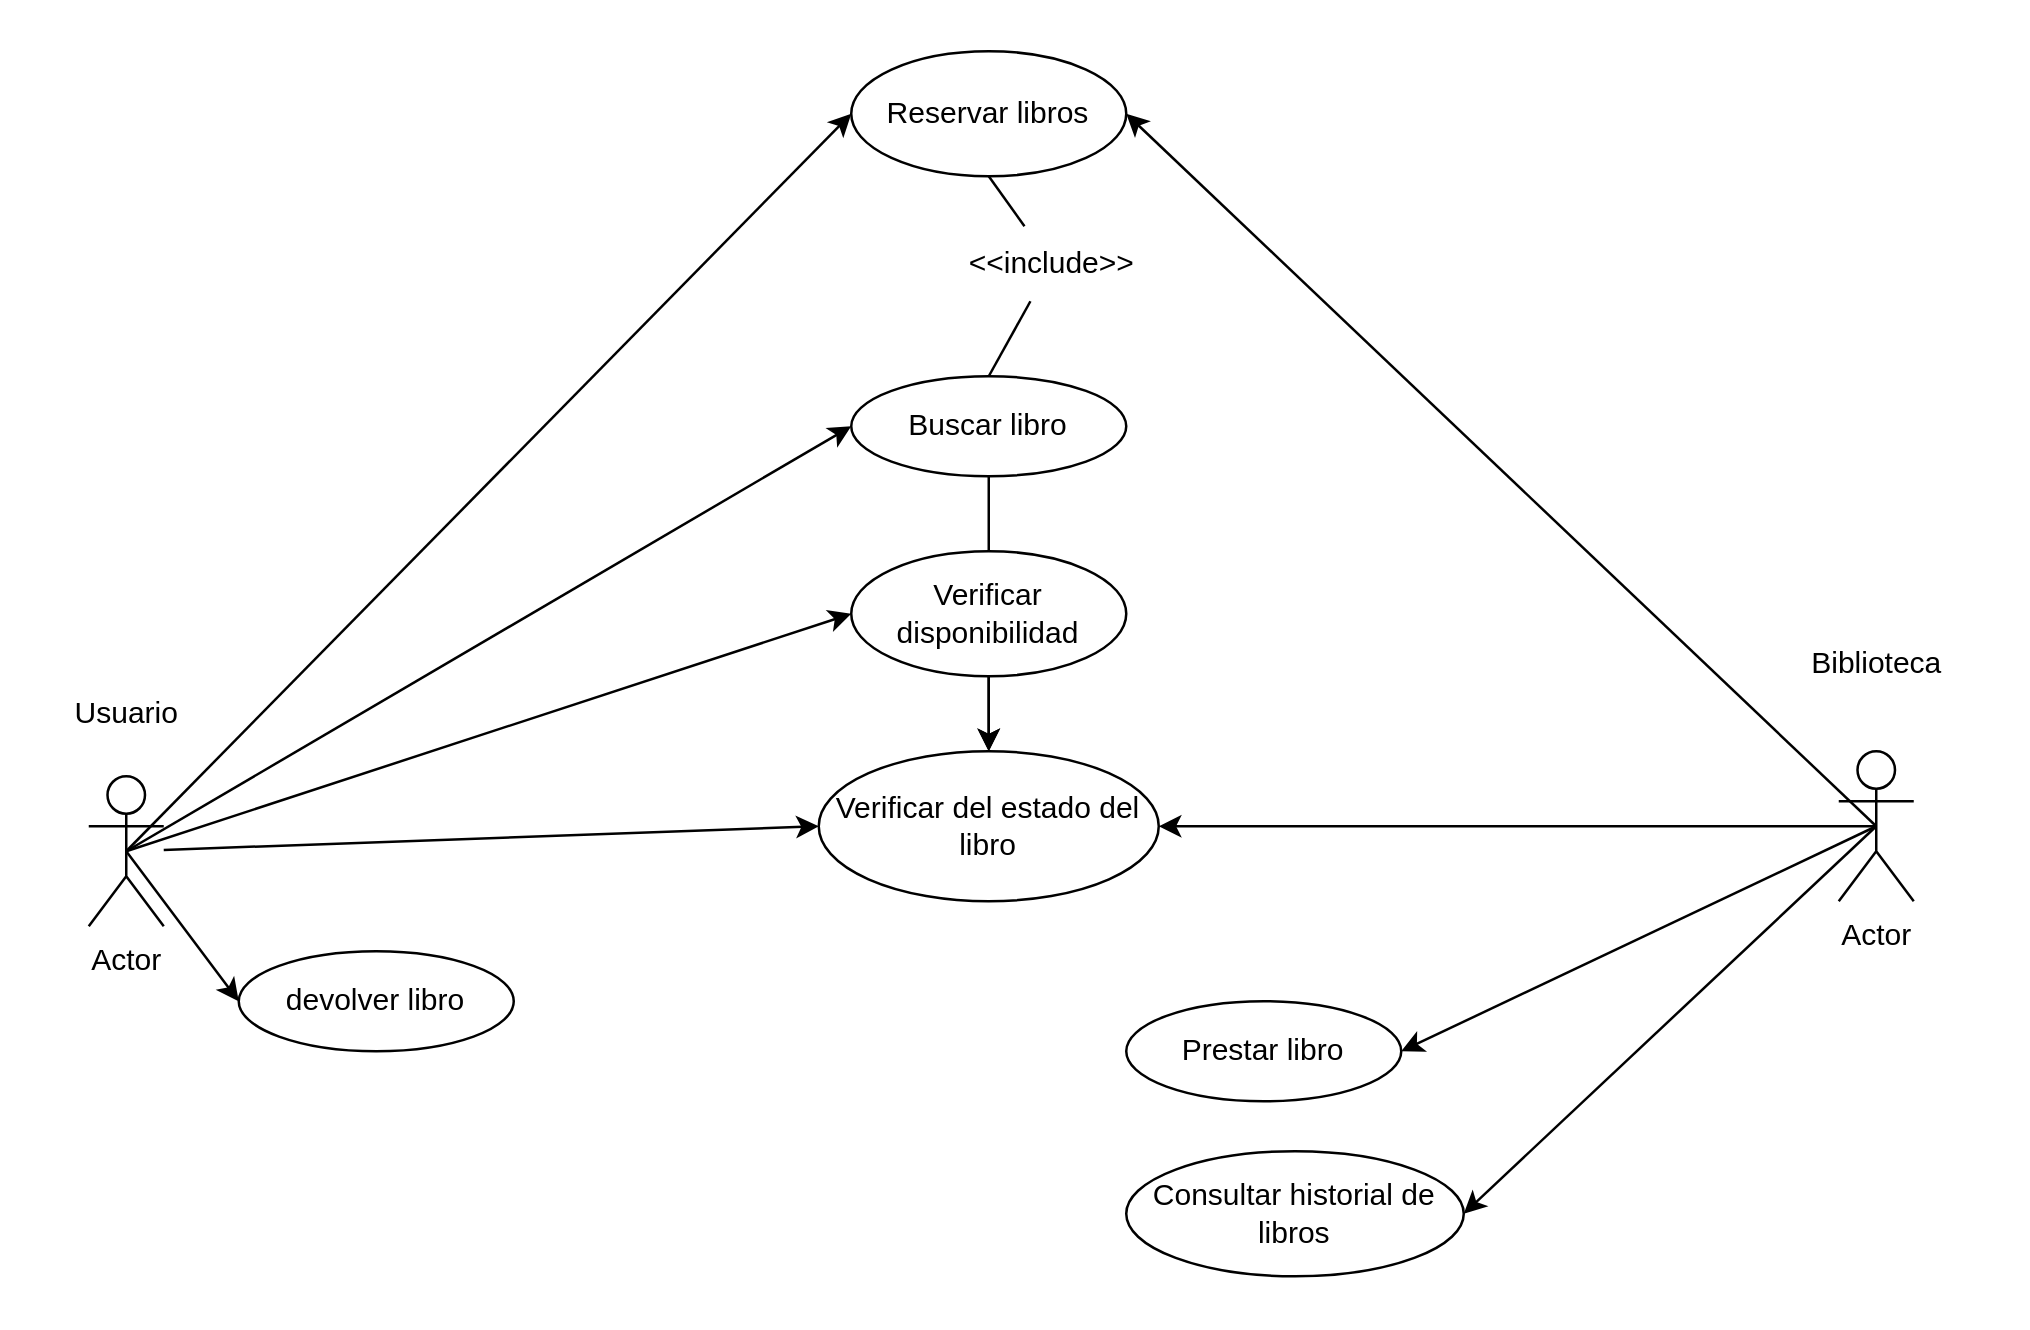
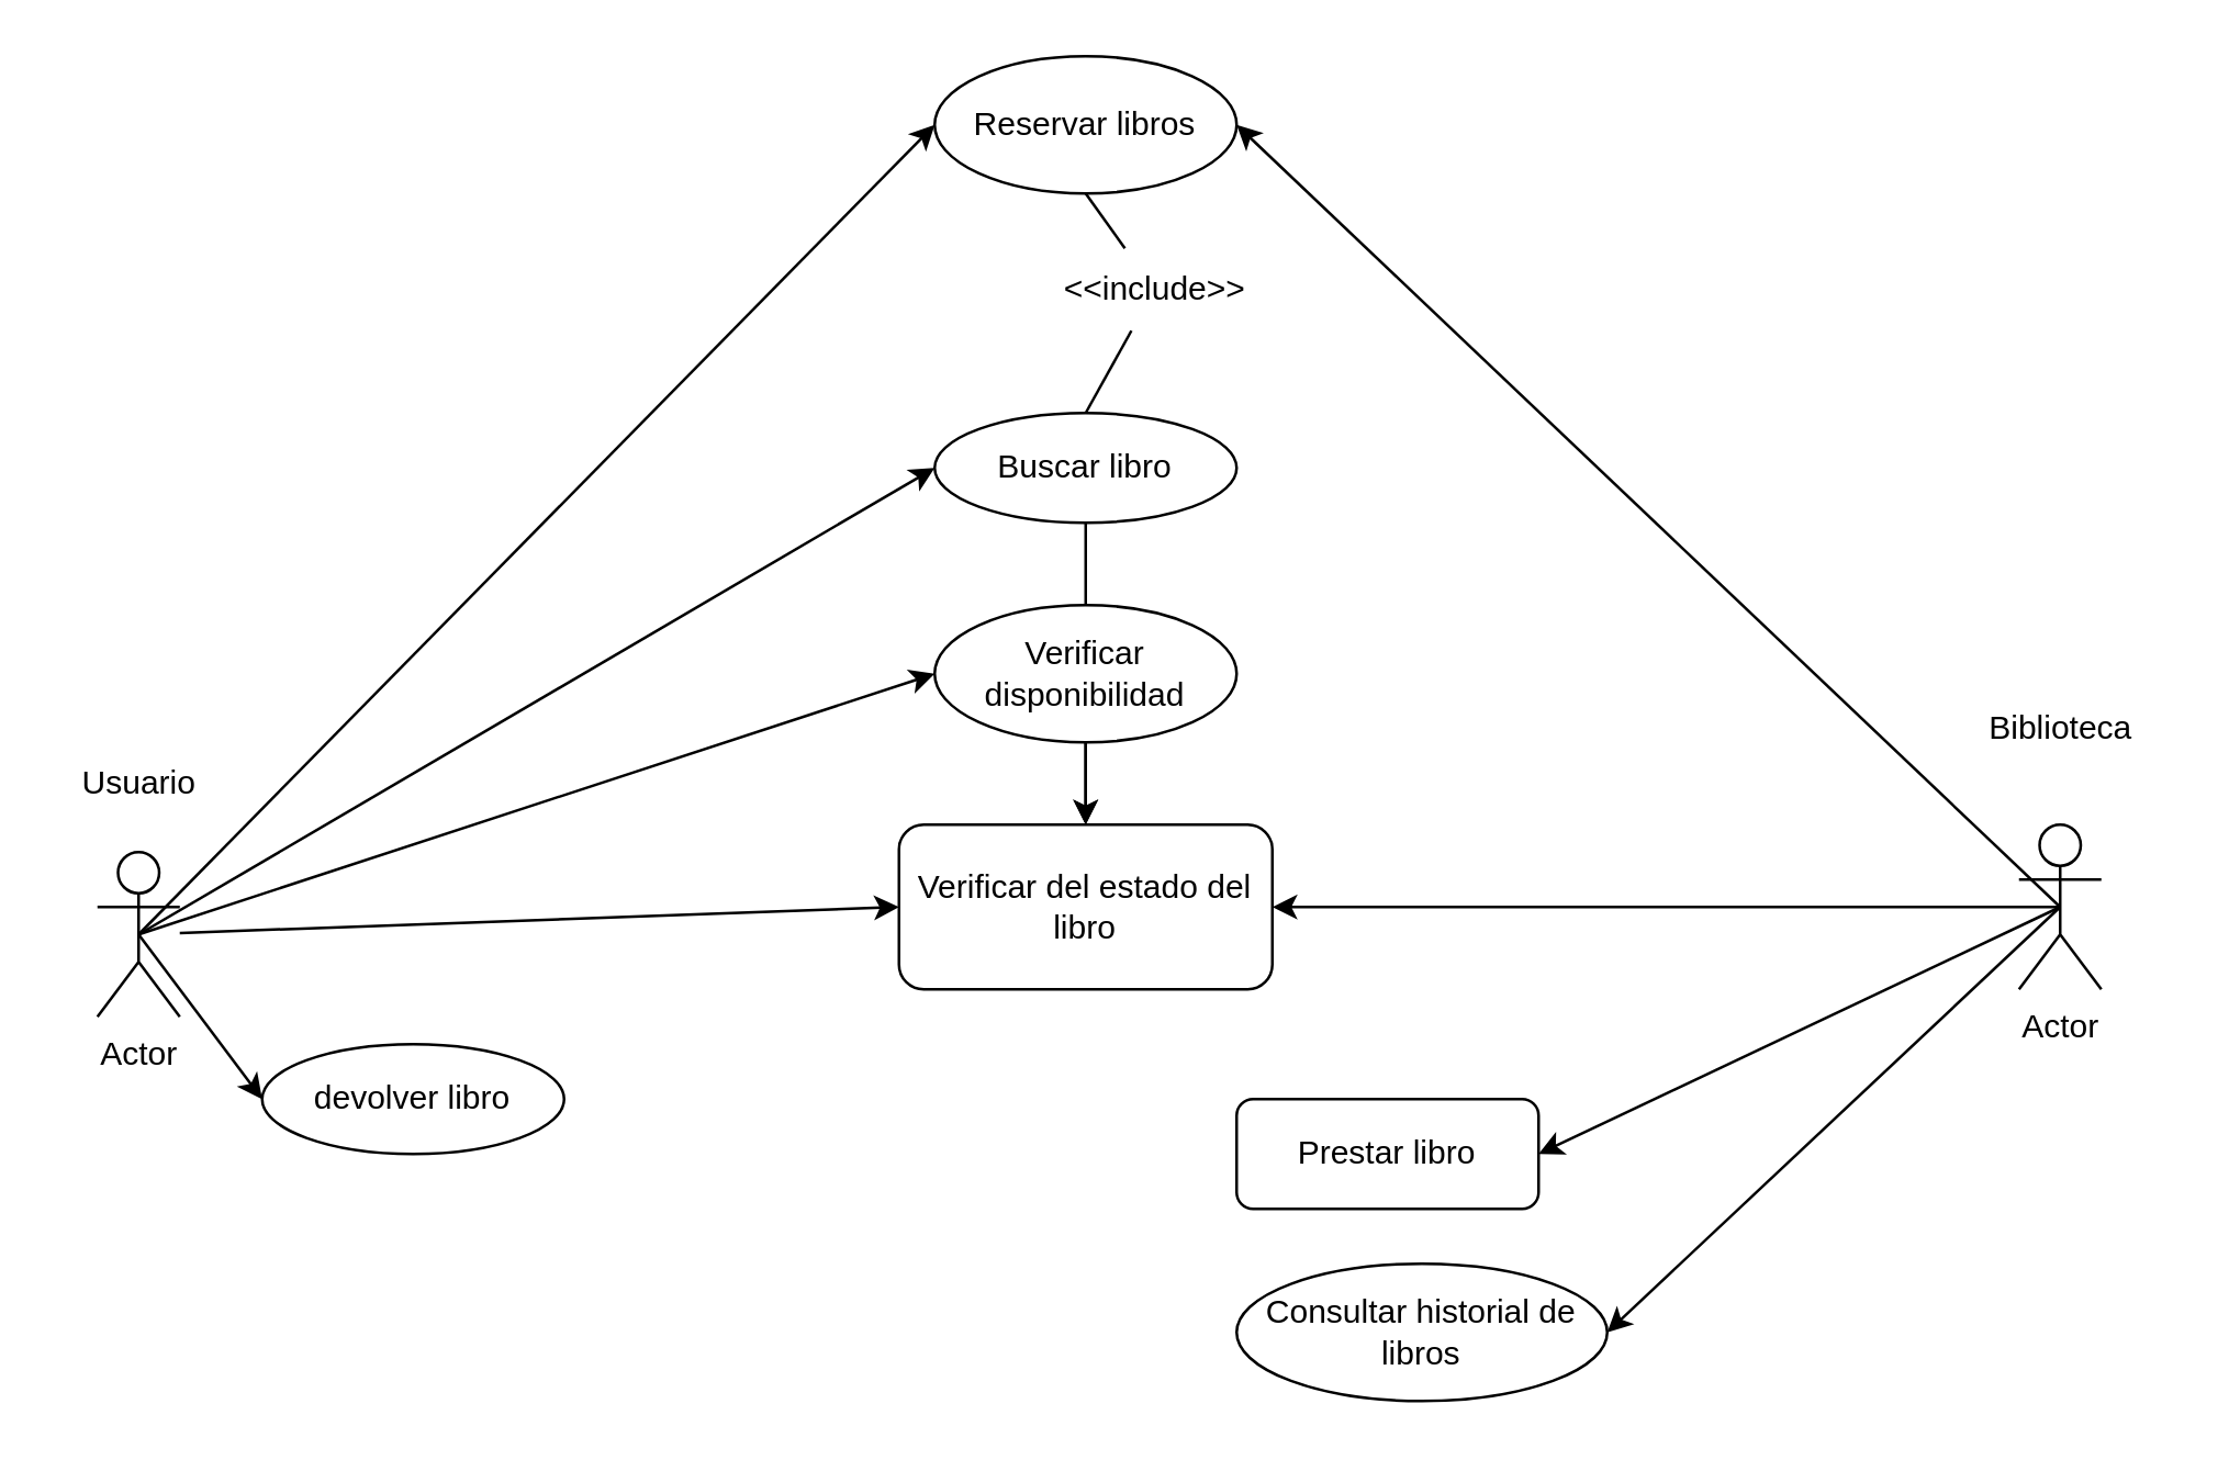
- <mxCell id="23" value="Verificar del estado del libro" style="ellipse;whiteSpace=wrap;html=1;" vertex="1" parent="1"><mxGeometry x="327" y="300" width="136" height="60" as="geometry" /></mxCell>
+ <mxCell id="23" value="Verificar del estado del libro" style="whiteSpace=wrap;html=1;rounded=1;" vertex="1" parent="1"><mxGeometry x="327" y="300" width="136" height="60" as="geometry" /></mxCell>
- <mxCell id="16" value="Prestar libro" style="ellipse;whiteSpace=wrap;html=1;" vertex="1" parent="1"><mxGeometry x="450" y="400" width="110" height="40" as="geometry" /></mxCell>
+ <mxCell id="16" value="Prestar libro" style="whiteSpace=wrap;html=1;rounded=1;" vertex="1" parent="1"><mxGeometry x="450" y="400" width="110" height="40" as="geometry" /></mxCell>
